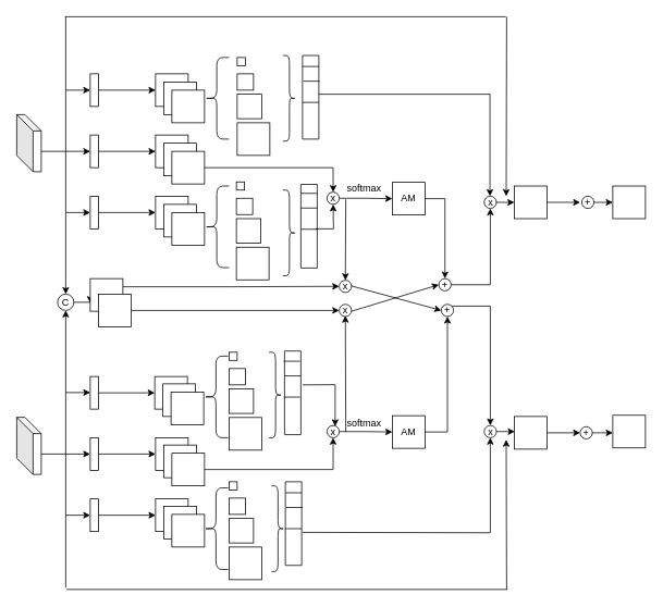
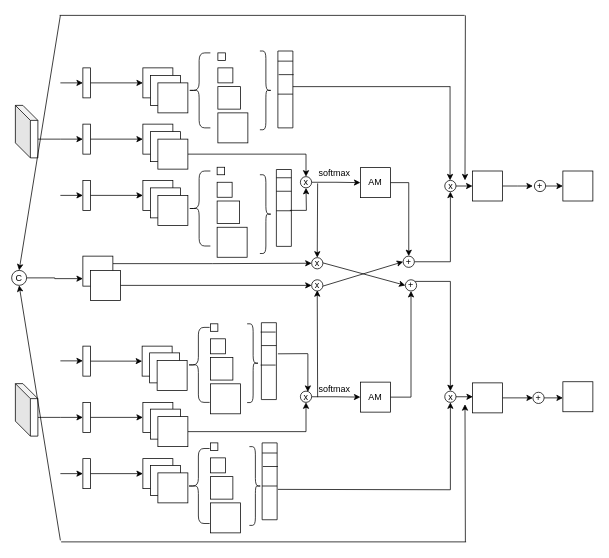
- <mxCell id="13" value="C" style="ellipse;whiteSpace=wrap;html=1;aspect=fixed;" parent="1" vertex="1"><mxGeometry x="70" y="360" width="20" height="20" as="geometry" /></mxCell>
+ <mxCell id="13" value="C" style="ellipse;whiteSpace=wrap;html=1;aspect=fixed;" parent="1" vertex="1"><mxGeometry x="15" y="360" width="20" height="20" as="geometry" /></mxCell>
